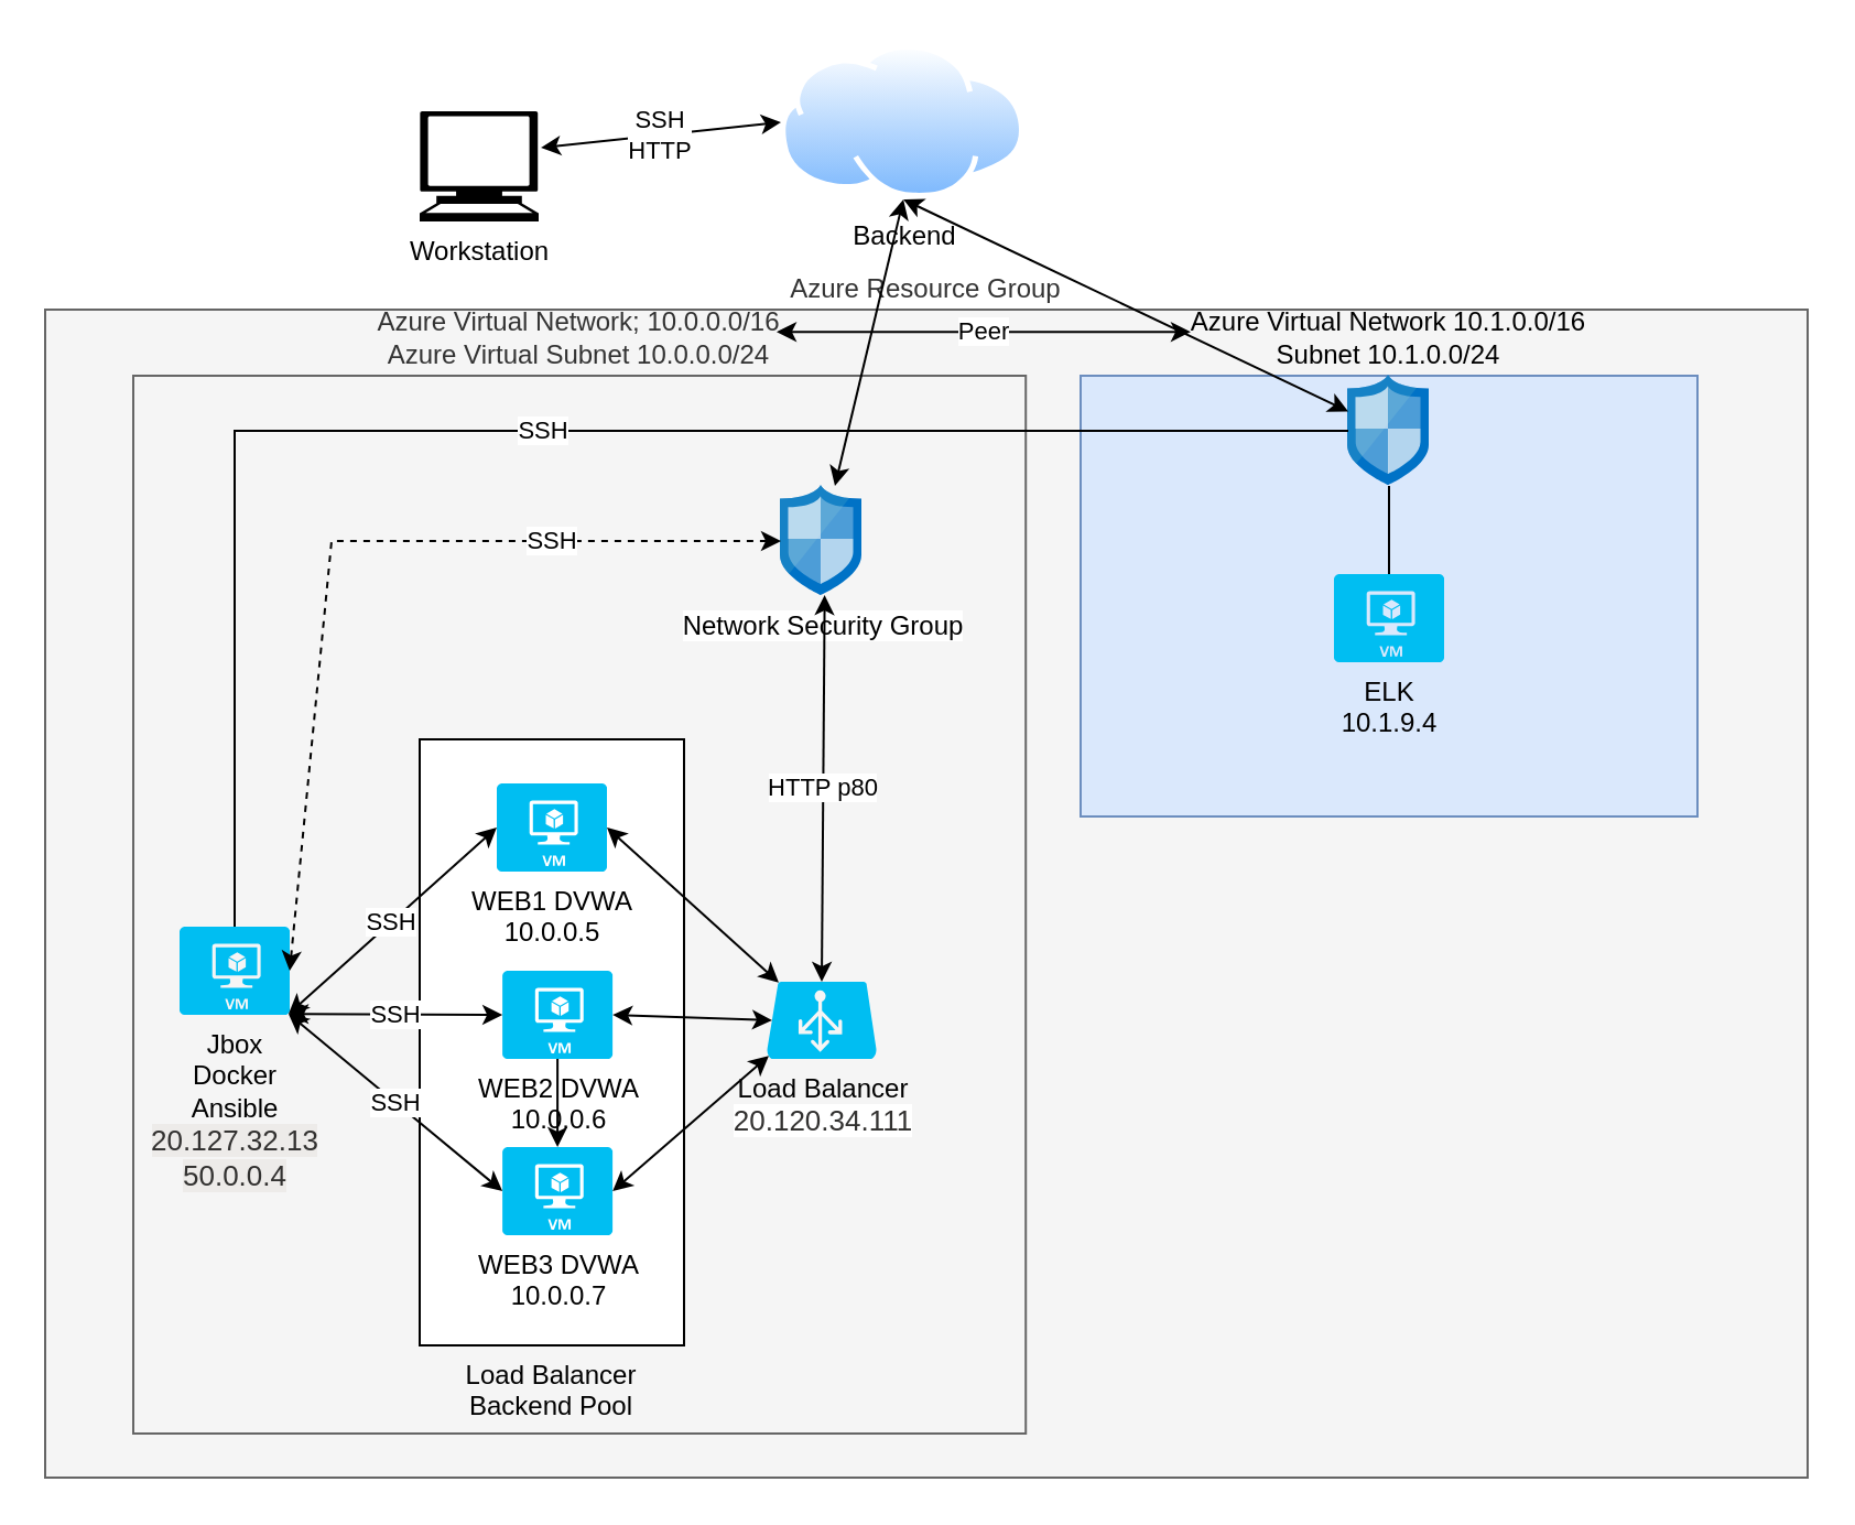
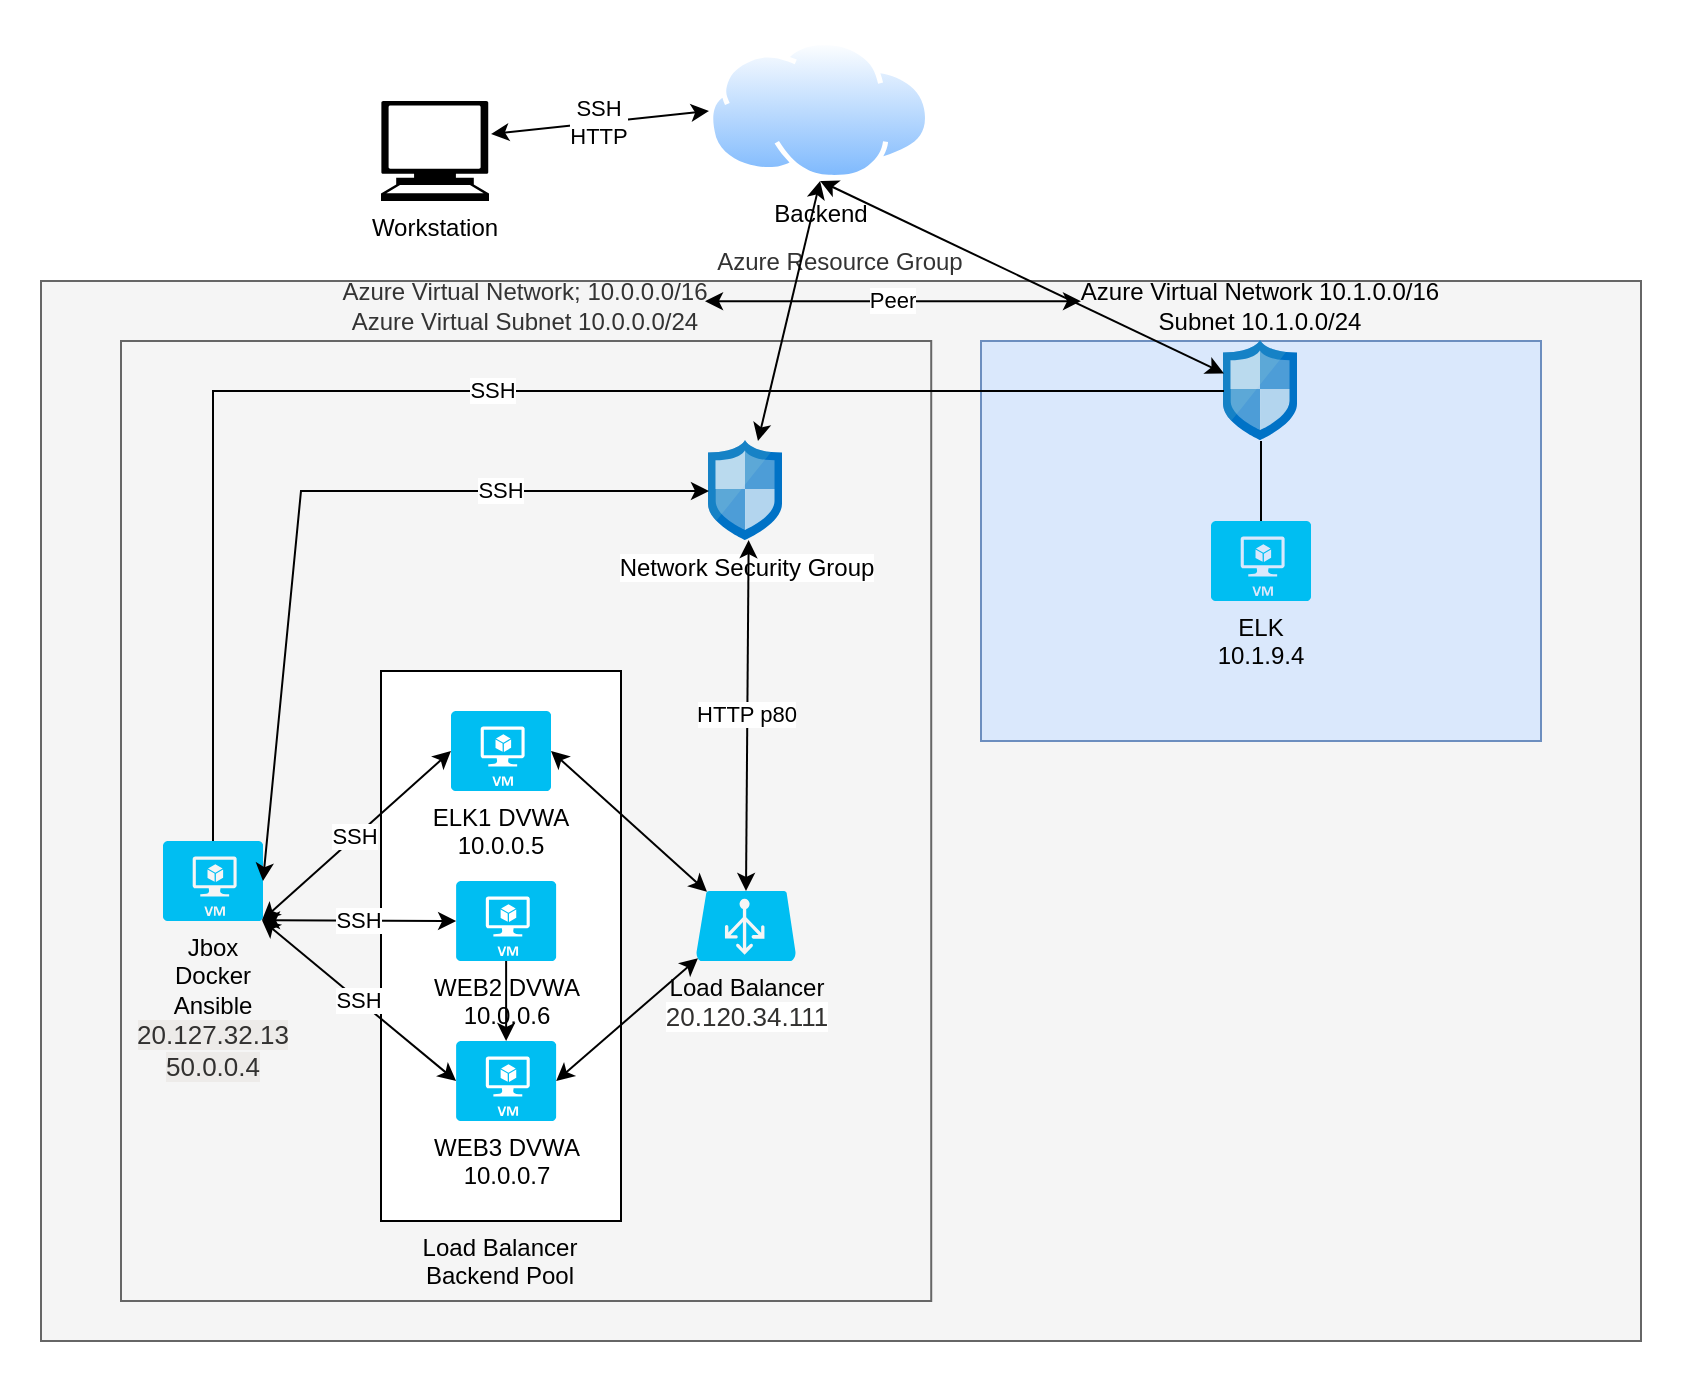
- <mxCell id="16" value="SSH" style="endArrow=classic;startArrow=classic;html=1;rounded=0;exitX=1;exitY=0.5;exitDx=0;exitDy=0;exitPerimeter=0;dashed=1;" parent="1" source="6" target="13" edge="1"><mxGeometry x="0.48" width="50" height="50" relative="1" as="geometry"><mxPoint x="180" y="360" as="sourcePoint" /><mxPoint x="230" y="310" as="targetPoint" /><Array as="points"><mxPoint x="150" y="245" /></Array><mxPoint as="offset" /></mxGeometry></mxCell>
+ <mxCell id="16" value="SSH" style="endArrow=classic;startArrow=classic;html=1;rounded=0;exitX=1;exitY=0.5;exitDx=0;exitDy=0;exitPerimeter=0;" parent="1" source="6" target="13" edge="1"><mxGeometry x="0.48" width="50" height="50" relative="1" as="geometry"><mxPoint x="180" y="360" as="sourcePoint" /><mxPoint x="230" y="310" as="targetPoint" /><Array as="points"><mxPoint x="150" y="245" /></Array><mxPoint as="offset" /></mxGeometry></mxCell>
- <mxCell id="11" value="WEB1 DVWA&lt;br&gt;10.0.0.5" style="verticalLabelPosition=bottom;html=1;verticalAlign=top;align=center;strokeColor=none;fillColor=#00BEF2;shape=mxgraph.azure.virtual_machine;" parent="1" vertex="1"><mxGeometry x="225" y="355" width="50" height="40" as="geometry" /></mxCell>
+ <mxCell id="11" value="ELK1 DVWA&lt;br&gt;10.0.0.5" style="verticalLabelPosition=bottom;html=1;verticalAlign=top;align=center;strokeColor=none;fillColor=#00BEF2;shape=mxgraph.azure.virtual_machine;" parent="1" vertex="1"><mxGeometry x="225" y="355" width="50" height="40" as="geometry" /></mxCell>
- <mxCell id="21" value="" style="endArrow=classic;startArrow=classic;html=1;rounded=0;entryX=0.05;entryY=0.5;entryDx=0;entryDy=0;entryPerimeter=0;exitX=1;exitY=0.5;exitDx=0;exitDy=0;exitPerimeter=0;" parent="1" source="18" target="12" edge="1"><mxGeometry width="50" height="50" relative="1" as="geometry"><mxPoint x="180" y="350" as="sourcePoint" /><mxPoint x="230" y="300" as="targetPoint" /></mxGeometry></mxCell>
